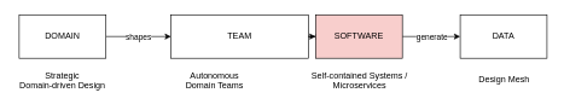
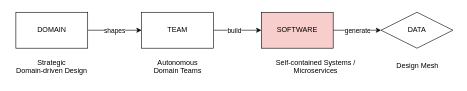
- <mxCell id="7" value="TEAM" style="rounded=0;whiteSpace=wrap;html=1;" parent="1" vertex="1"><mxGeometry x="235" y="20" width="190" height="60" as="geometry" /></mxCell>
+ <mxCell id="7" value="TEAM" style="rounded=0;whiteSpace=wrap;html=1;" parent="1" vertex="1"><mxGeometry x="235" y="20" width="120" height="60" as="geometry" /></mxCell>
- <mxCell id="11" value="DATA" style="rounded=0;whiteSpace=wrap;html=1;" parent="1" vertex="1"><mxGeometry x="635" y="20" width="120" height="60" as="geometry" /></mxCell>
+ <mxCell id="11" value="DATA" style="rhombus;whiteSpace=wrap;html=1;" parent="1" vertex="1"><mxGeometry x="635" y="20" width="120" height="60" as="geometry" /></mxCell>
- <mxCell id="14" value="Self-contained Systems /&#10;Microservices" style="text;whiteSpace=wrap;align=center;" parent="1" vertex="1"><mxGeometry x="416" y="90" width="160" height="40" as="geometry" /></mxCell>
+ <mxCell id="14" value="Self-contained Systems /&#10;Microservices" style="text;whiteSpace=wrap;align=center;" parent="1" vertex="1"><mxGeometry x="446" y="90" width="160" height="40" as="geometry" /></mxCell>
